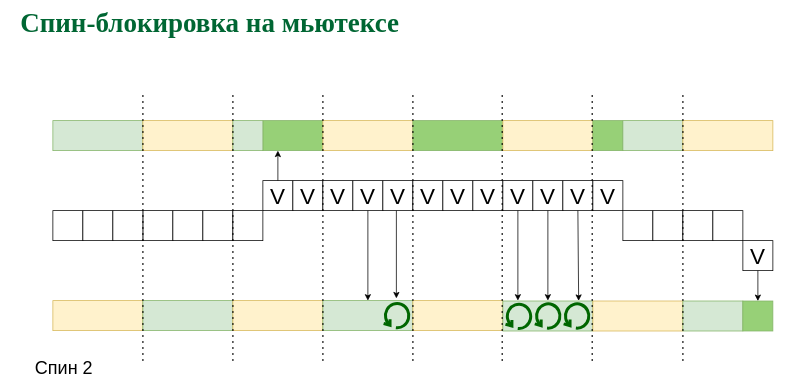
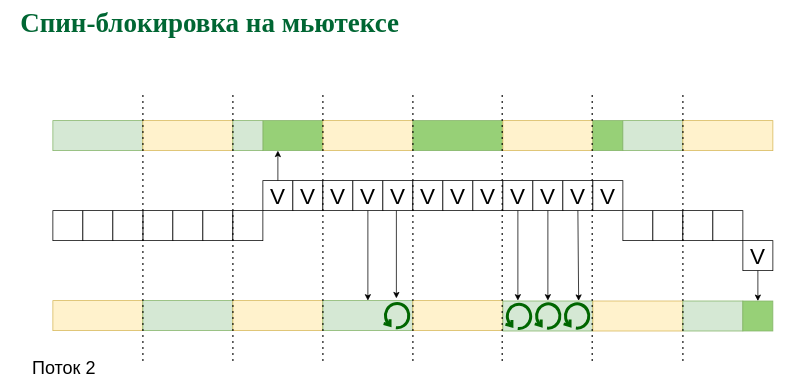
- <mxCell id="60" value="&lt;font style=&quot;font-size: 24px&quot;&gt;Спин 2&lt;/font&gt;" style="text;html=1;strokeColor=none;fillColor=none;align=center;verticalAlign=middle;whiteSpace=wrap;rounded=0;" vertex="1" parent="1"><mxGeometry x="20" y="480" width="130" height="20" as="geometry" /></mxCell>
+ <mxCell id="60" value="&lt;font style=&quot;font-size: 24px&quot;&gt;Поток 2&lt;/font&gt;" style="text;html=1;strokeColor=none;fillColor=none;align=center;verticalAlign=middle;whiteSpace=wrap;rounded=0;" vertex="1" parent="1"><mxGeometry x="20" y="480" width="130" height="20" as="geometry" /></mxCell>
